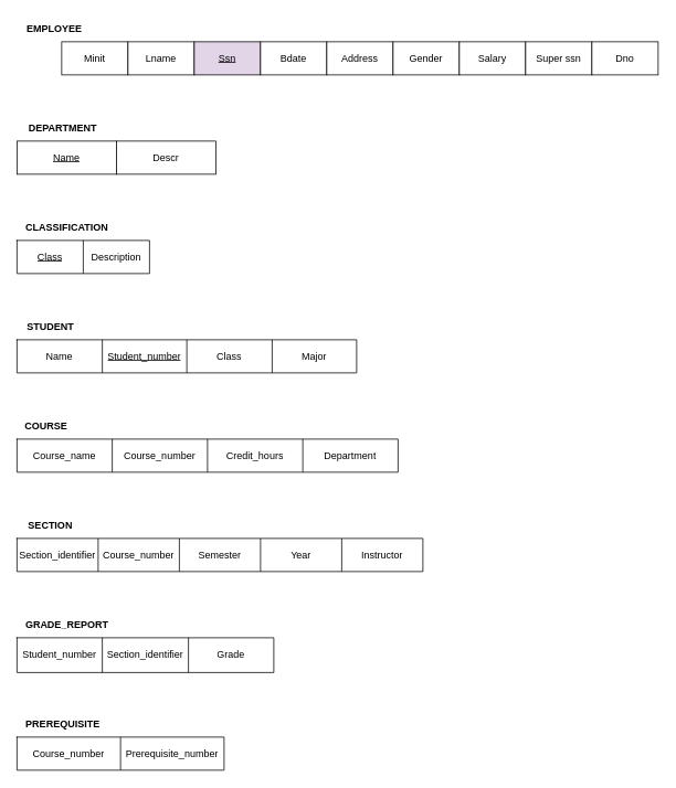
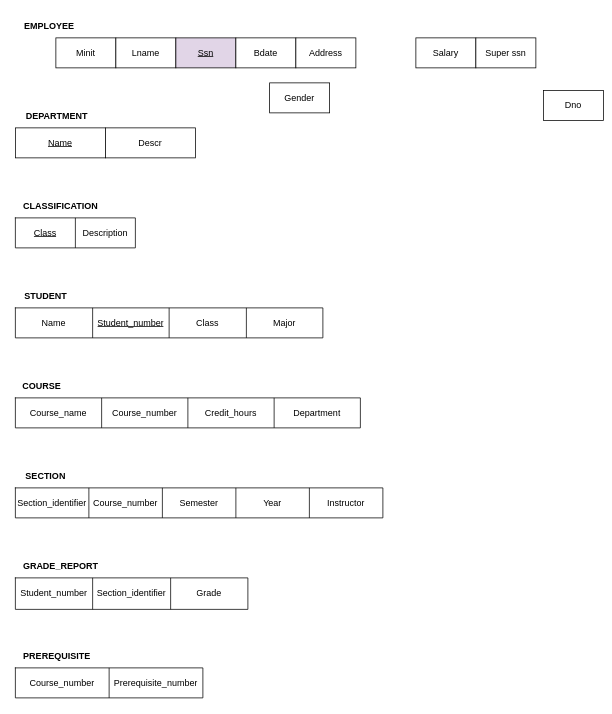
- <mxCell id="8" value="Gender" style="rounded=0;whiteSpace=wrap;html=1;" vertex="1" parent="1"><mxGeometry x="474" y="50" width="80" height="40" as="geometry" /></mxCell>
+ <mxCell id="8" value="Gender" style="rounded=0;whiteSpace=wrap;html=1;" vertex="1" parent="1"><mxGeometry x="359" y="110" width="80" height="40" as="geometry" /></mxCell>
- <mxCell id="11" value="Dno" style="rounded=0;whiteSpace=wrap;html=1;" vertex="1" parent="1"><mxGeometry x="714" y="50" width="80" height="40" as="geometry" /></mxCell>
+ <mxCell id="11" value="Dno" style="rounded=0;whiteSpace=wrap;html=1;" vertex="1" parent="1"><mxGeometry x="724" y="120" width="80" height="40" as="geometry" /></mxCell>
